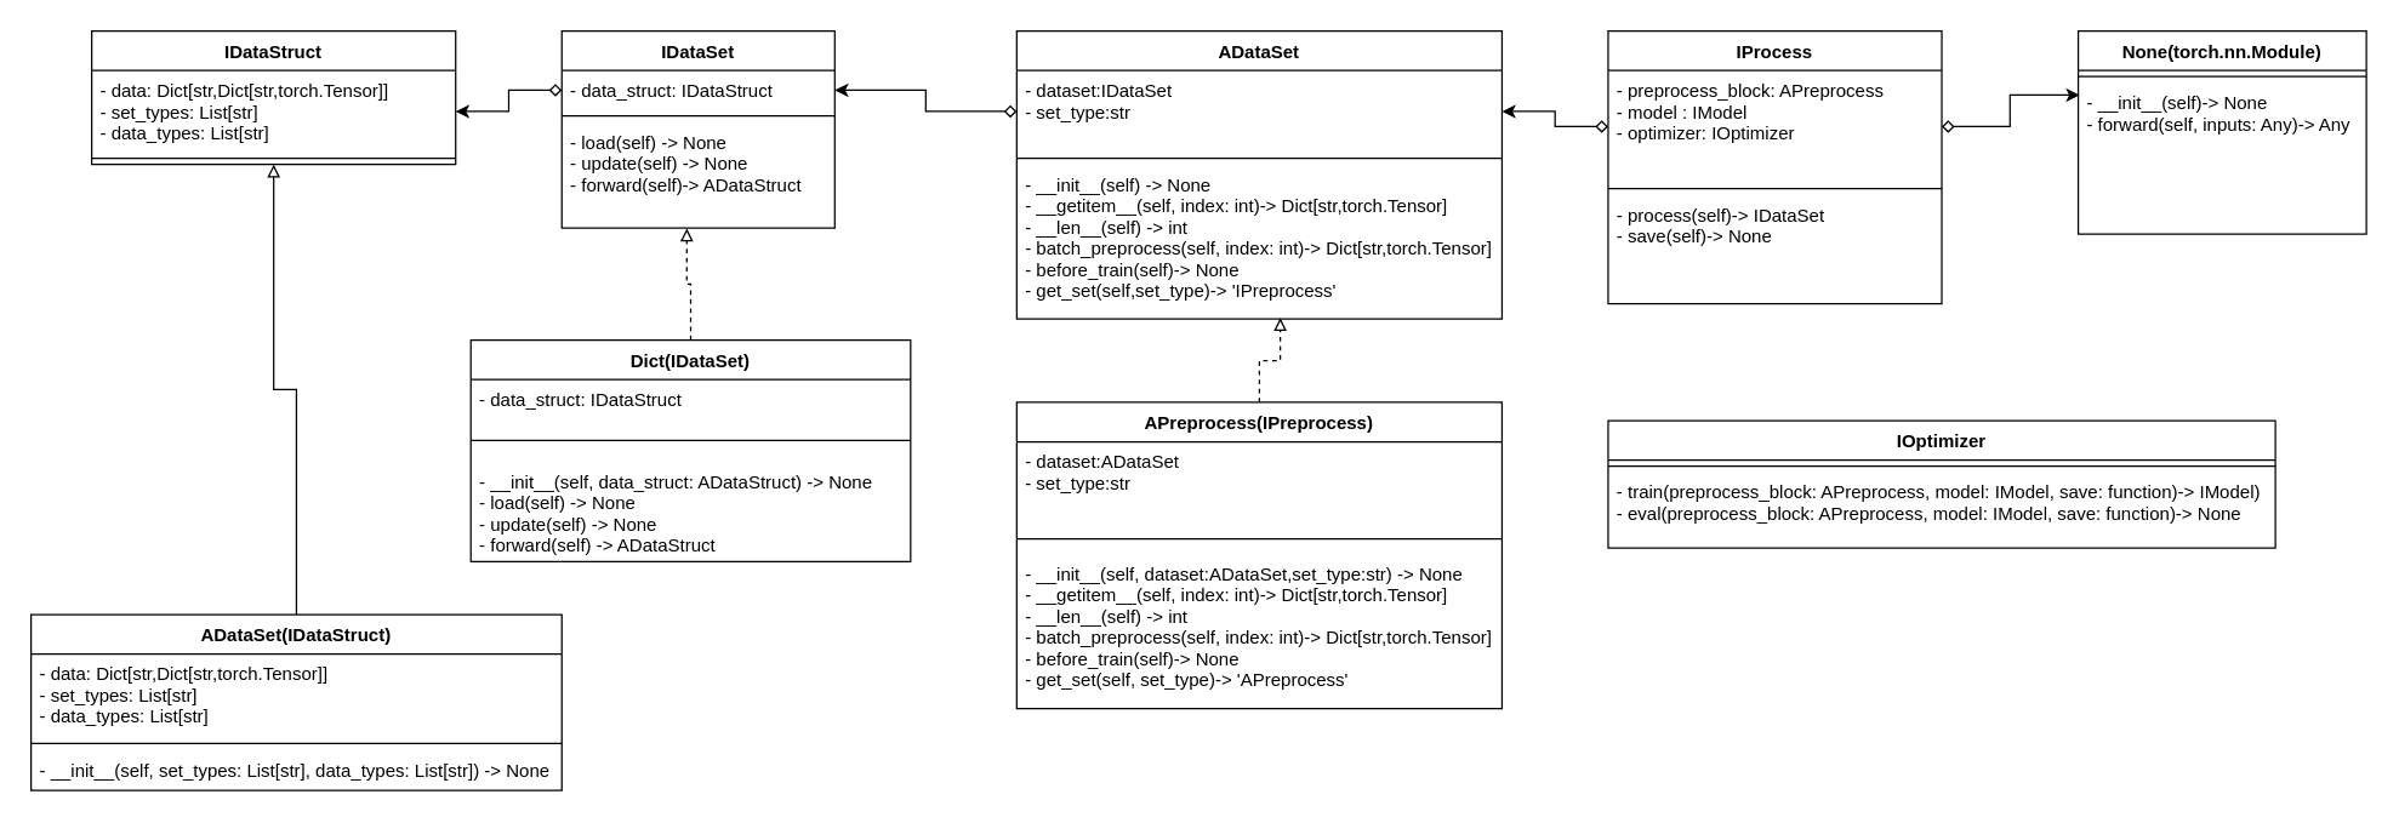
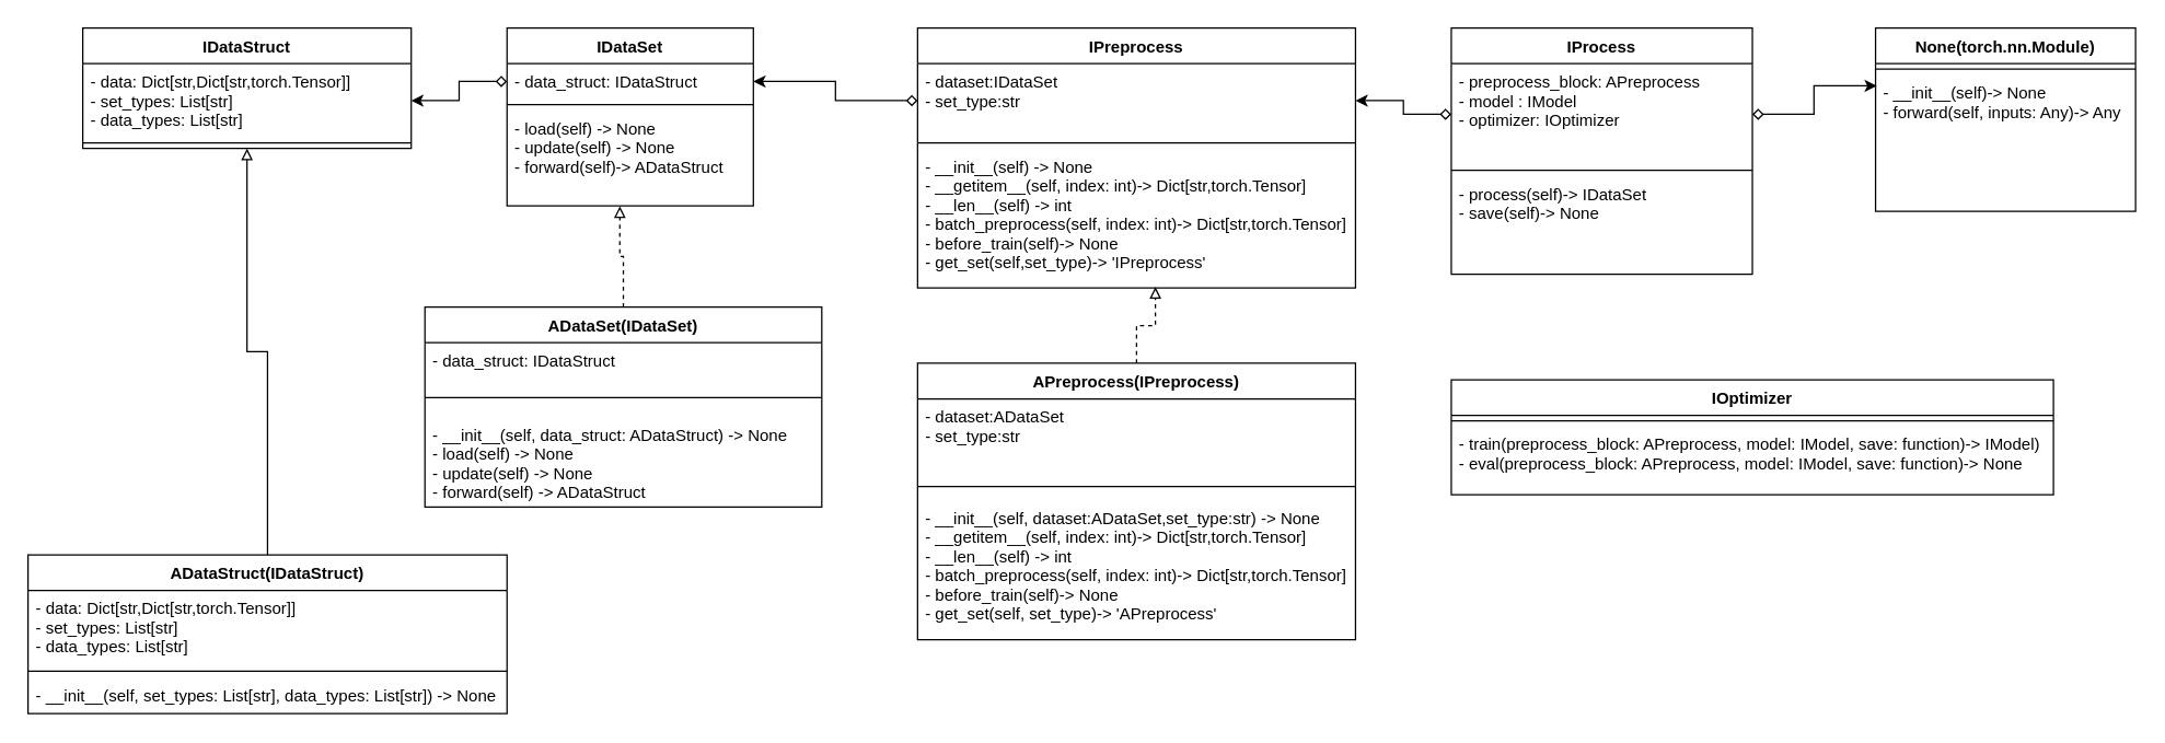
- <mxCell id="19" value="ADataSet" style="swimlane;fontStyle=1;align=center;verticalAlign=top;childLayout=stackLayout;horizontal=1;startSize=26;horizontalStack=0;resizeParent=1;resizeParentMax=0;resizeLast=0;collapsible=1;marginBottom=0;" parent="1" vertex="1"><mxGeometry x="670" y="20" width="320" height="190" as="geometry" /></mxCell>
+ <mxCell id="19" value="IPreprocess" style="swimlane;fontStyle=1;align=center;verticalAlign=top;childLayout=stackLayout;horizontal=1;startSize=26;horizontalStack=0;resizeParent=1;resizeParentMax=0;resizeLast=0;collapsible=1;marginBottom=0;" parent="1" vertex="1"><mxGeometry x="670" y="20" width="320" height="190" as="geometry" /></mxCell>
- <mxCell id="15" value="Dict(IDataSet)" style="swimlane;fontStyle=1;align=center;verticalAlign=top;childLayout=stackLayout;horizontal=1;startSize=26;horizontalStack=0;resizeParent=1;resizeParentMax=0;resizeLast=0;collapsible=1;marginBottom=0;" parent="1" vertex="1"><mxGeometry x="310" y="224" width="290" height="146" as="geometry" /></mxCell>
+ <mxCell id="15" value="ADataSet(IDataSet)" style="swimlane;fontStyle=1;align=center;verticalAlign=top;childLayout=stackLayout;horizontal=1;startSize=26;horizontalStack=0;resizeParent=1;resizeParentMax=0;resizeLast=0;collapsible=1;marginBottom=0;" parent="1" vertex="1"><mxGeometry x="310" y="224" width="290" height="146" as="geometry" /></mxCell>
- <mxCell id="6" value="ADataSet(IDataStruct)" style="swimlane;fontStyle=1;align=center;verticalAlign=top;childLayout=stackLayout;horizontal=1;startSize=26;horizontalStack=0;resizeParent=1;resizeParentMax=0;resizeLast=0;collapsible=1;marginBottom=0;" parent="1" vertex="1"><mxGeometry x="20" y="405" width="350" height="116" as="geometry" /></mxCell>
+ <mxCell id="6" value="ADataStruct(IDataStruct)" style="swimlane;fontStyle=1;align=center;verticalAlign=top;childLayout=stackLayout;horizontal=1;startSize=26;horizontalStack=0;resizeParent=1;resizeParentMax=0;resizeLast=0;collapsible=1;marginBottom=0;" parent="1" vertex="1"><mxGeometry x="20" y="405" width="350" height="116" as="geometry" /></mxCell>
